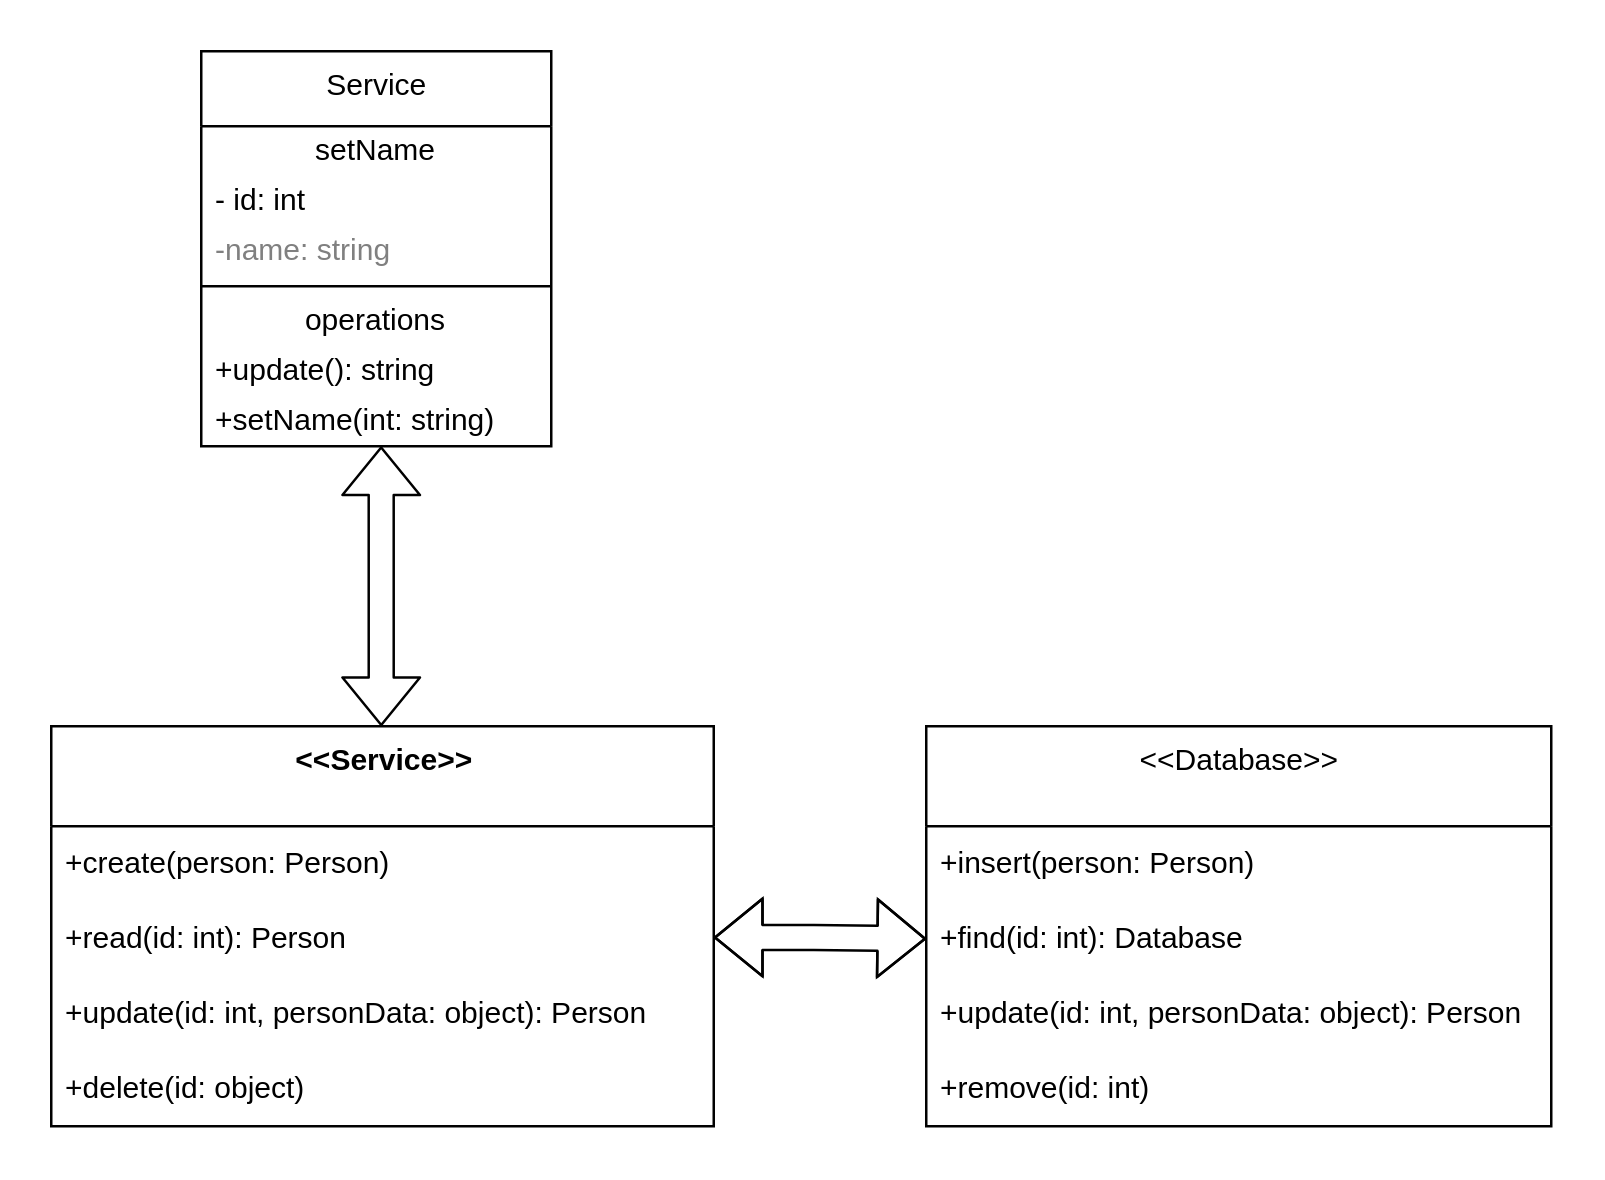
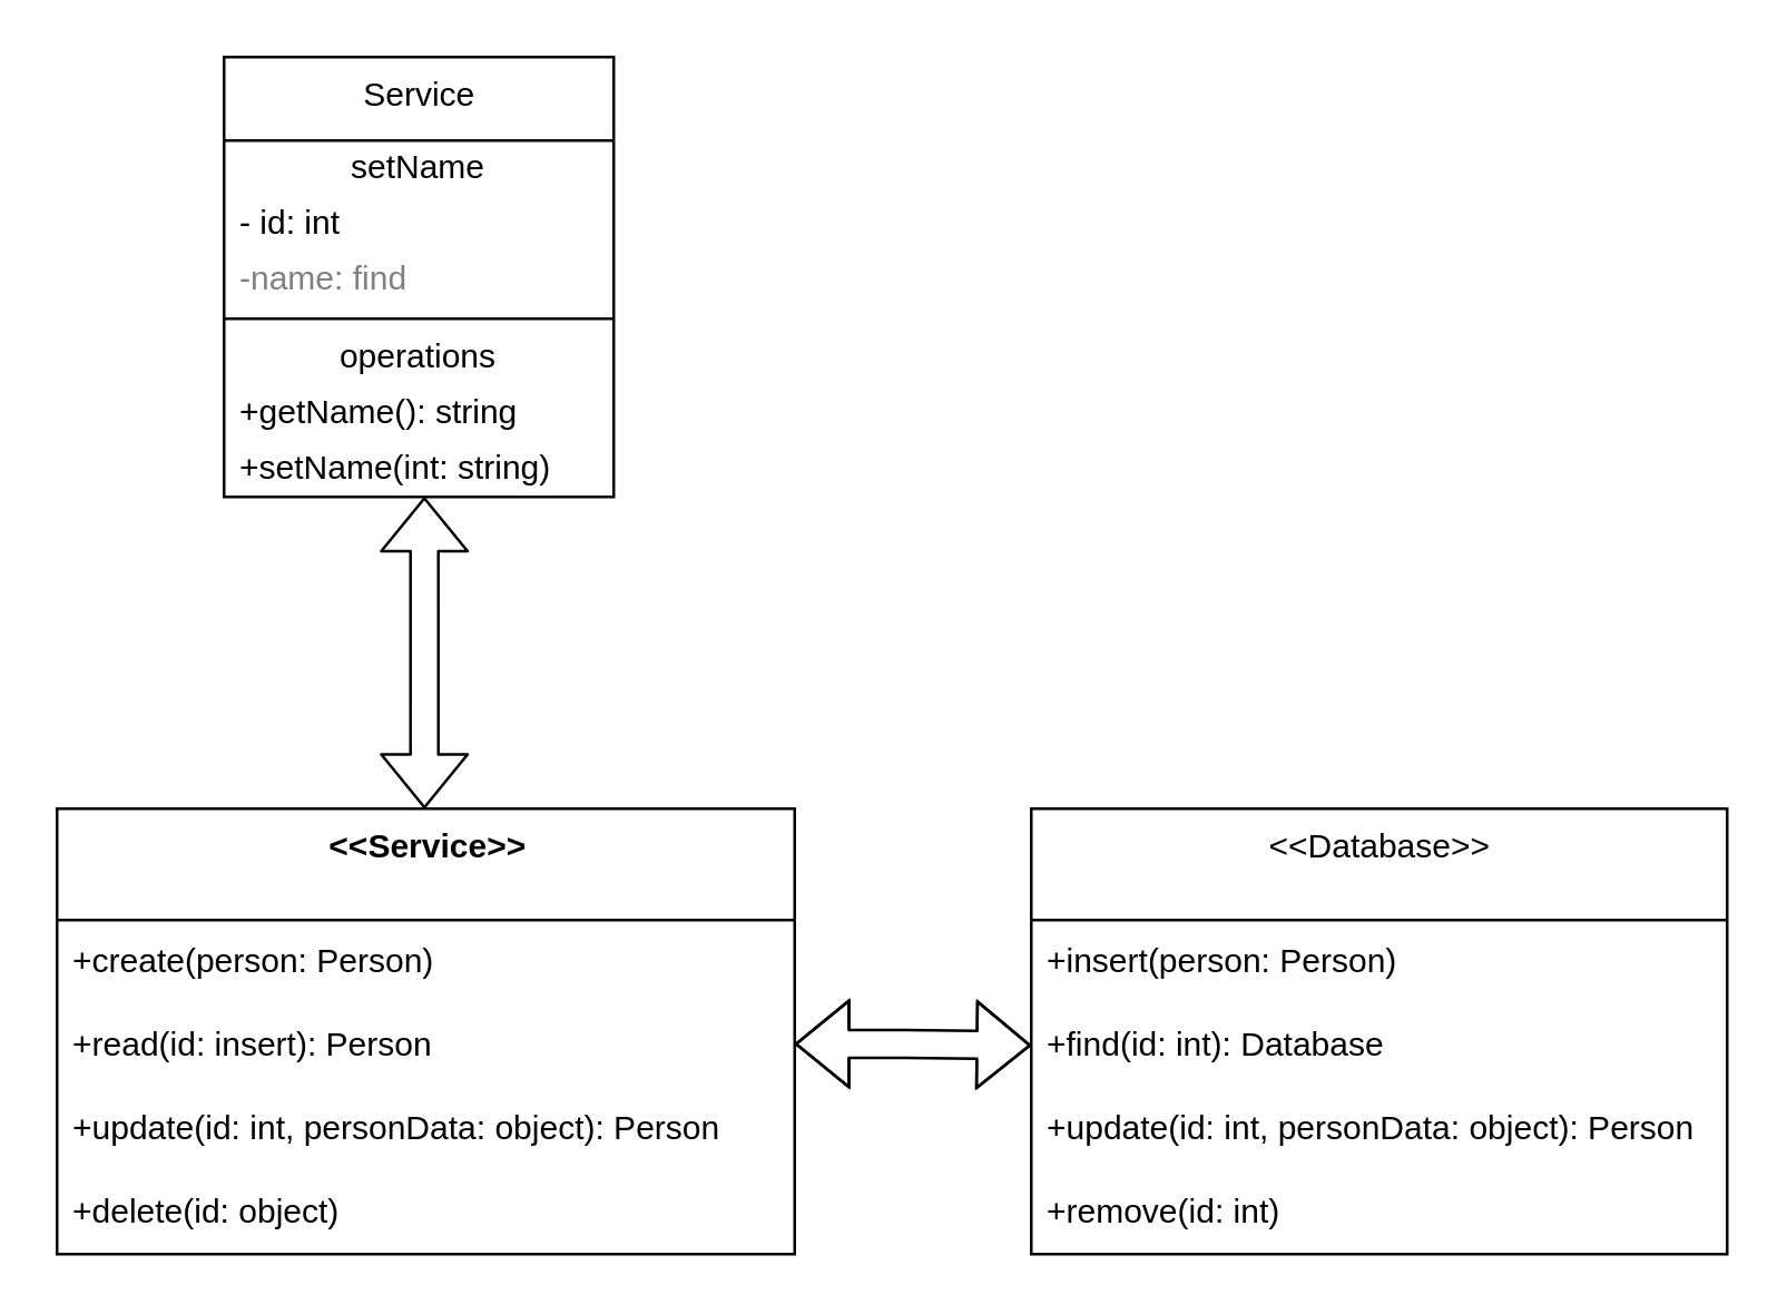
- <mxCell id="5" value="-name: string" style="text;html=1;strokeColor=none;fillColor=none;align=left;verticalAlign=middle;spacingLeft=4;spacingRight=4;overflow=hidden;rotatable=0;points=[[0,0.5],[1,0.5]];portConstraint=eastwest;fontColor=#808080;" vertex="1" parent="2"><mxGeometry y="70" width="140" height="20" as="geometry" /></mxCell>
+ <mxCell id="5" value="-name: find" style="text;html=1;strokeColor=none;fillColor=none;align=left;verticalAlign=middle;spacingLeft=4;spacingRight=4;overflow=hidden;rotatable=0;points=[[0,0.5],[1,0.5]];portConstraint=eastwest;fontColor=#808080;" vertex="1" parent="2"><mxGeometry y="70" width="140" height="20" as="geometry" /></mxCell>
- <mxCell id="8" value="+update(): string" style="text;html=1;strokeColor=none;fillColor=none;align=left;verticalAlign=middle;spacingLeft=4;spacingRight=4;overflow=hidden;rotatable=0;points=[[0,0.5],[1,0.5]];portConstraint=eastwest;" vertex="1" parent="2"><mxGeometry y="118" width="140" height="20" as="geometry" /></mxCell>
+ <mxCell id="8" value="+getName(): string" style="text;html=1;strokeColor=none;fillColor=none;align=left;verticalAlign=middle;spacingLeft=4;spacingRight=4;overflow=hidden;rotatable=0;points=[[0,0.5],[1,0.5]];portConstraint=eastwest;" vertex="1" parent="2"><mxGeometry y="118" width="140" height="20" as="geometry" /></mxCell>
- <mxCell id="12" value="+read(id: int): Person" style="text;html=1;strokeColor=none;fillColor=none;align=left;verticalAlign=middle;spacingLeft=4;spacingRight=4;overflow=hidden;rotatable=0;points=[[0,0.5],[1,0.5]];portConstraint=eastwest;" vertex="1" parent="10"><mxGeometry y="70" width="265" height="30" as="geometry" /></mxCell>
+ <mxCell id="12" value="+read(id: insert): Person" style="text;html=1;strokeColor=none;fillColor=none;align=left;verticalAlign=middle;spacingLeft=4;spacingRight=4;overflow=hidden;rotatable=0;points=[[0,0.5],[1,0.5]];portConstraint=eastwest;" vertex="1" parent="10"><mxGeometry y="70" width="265" height="30" as="geometry" /></mxCell>
